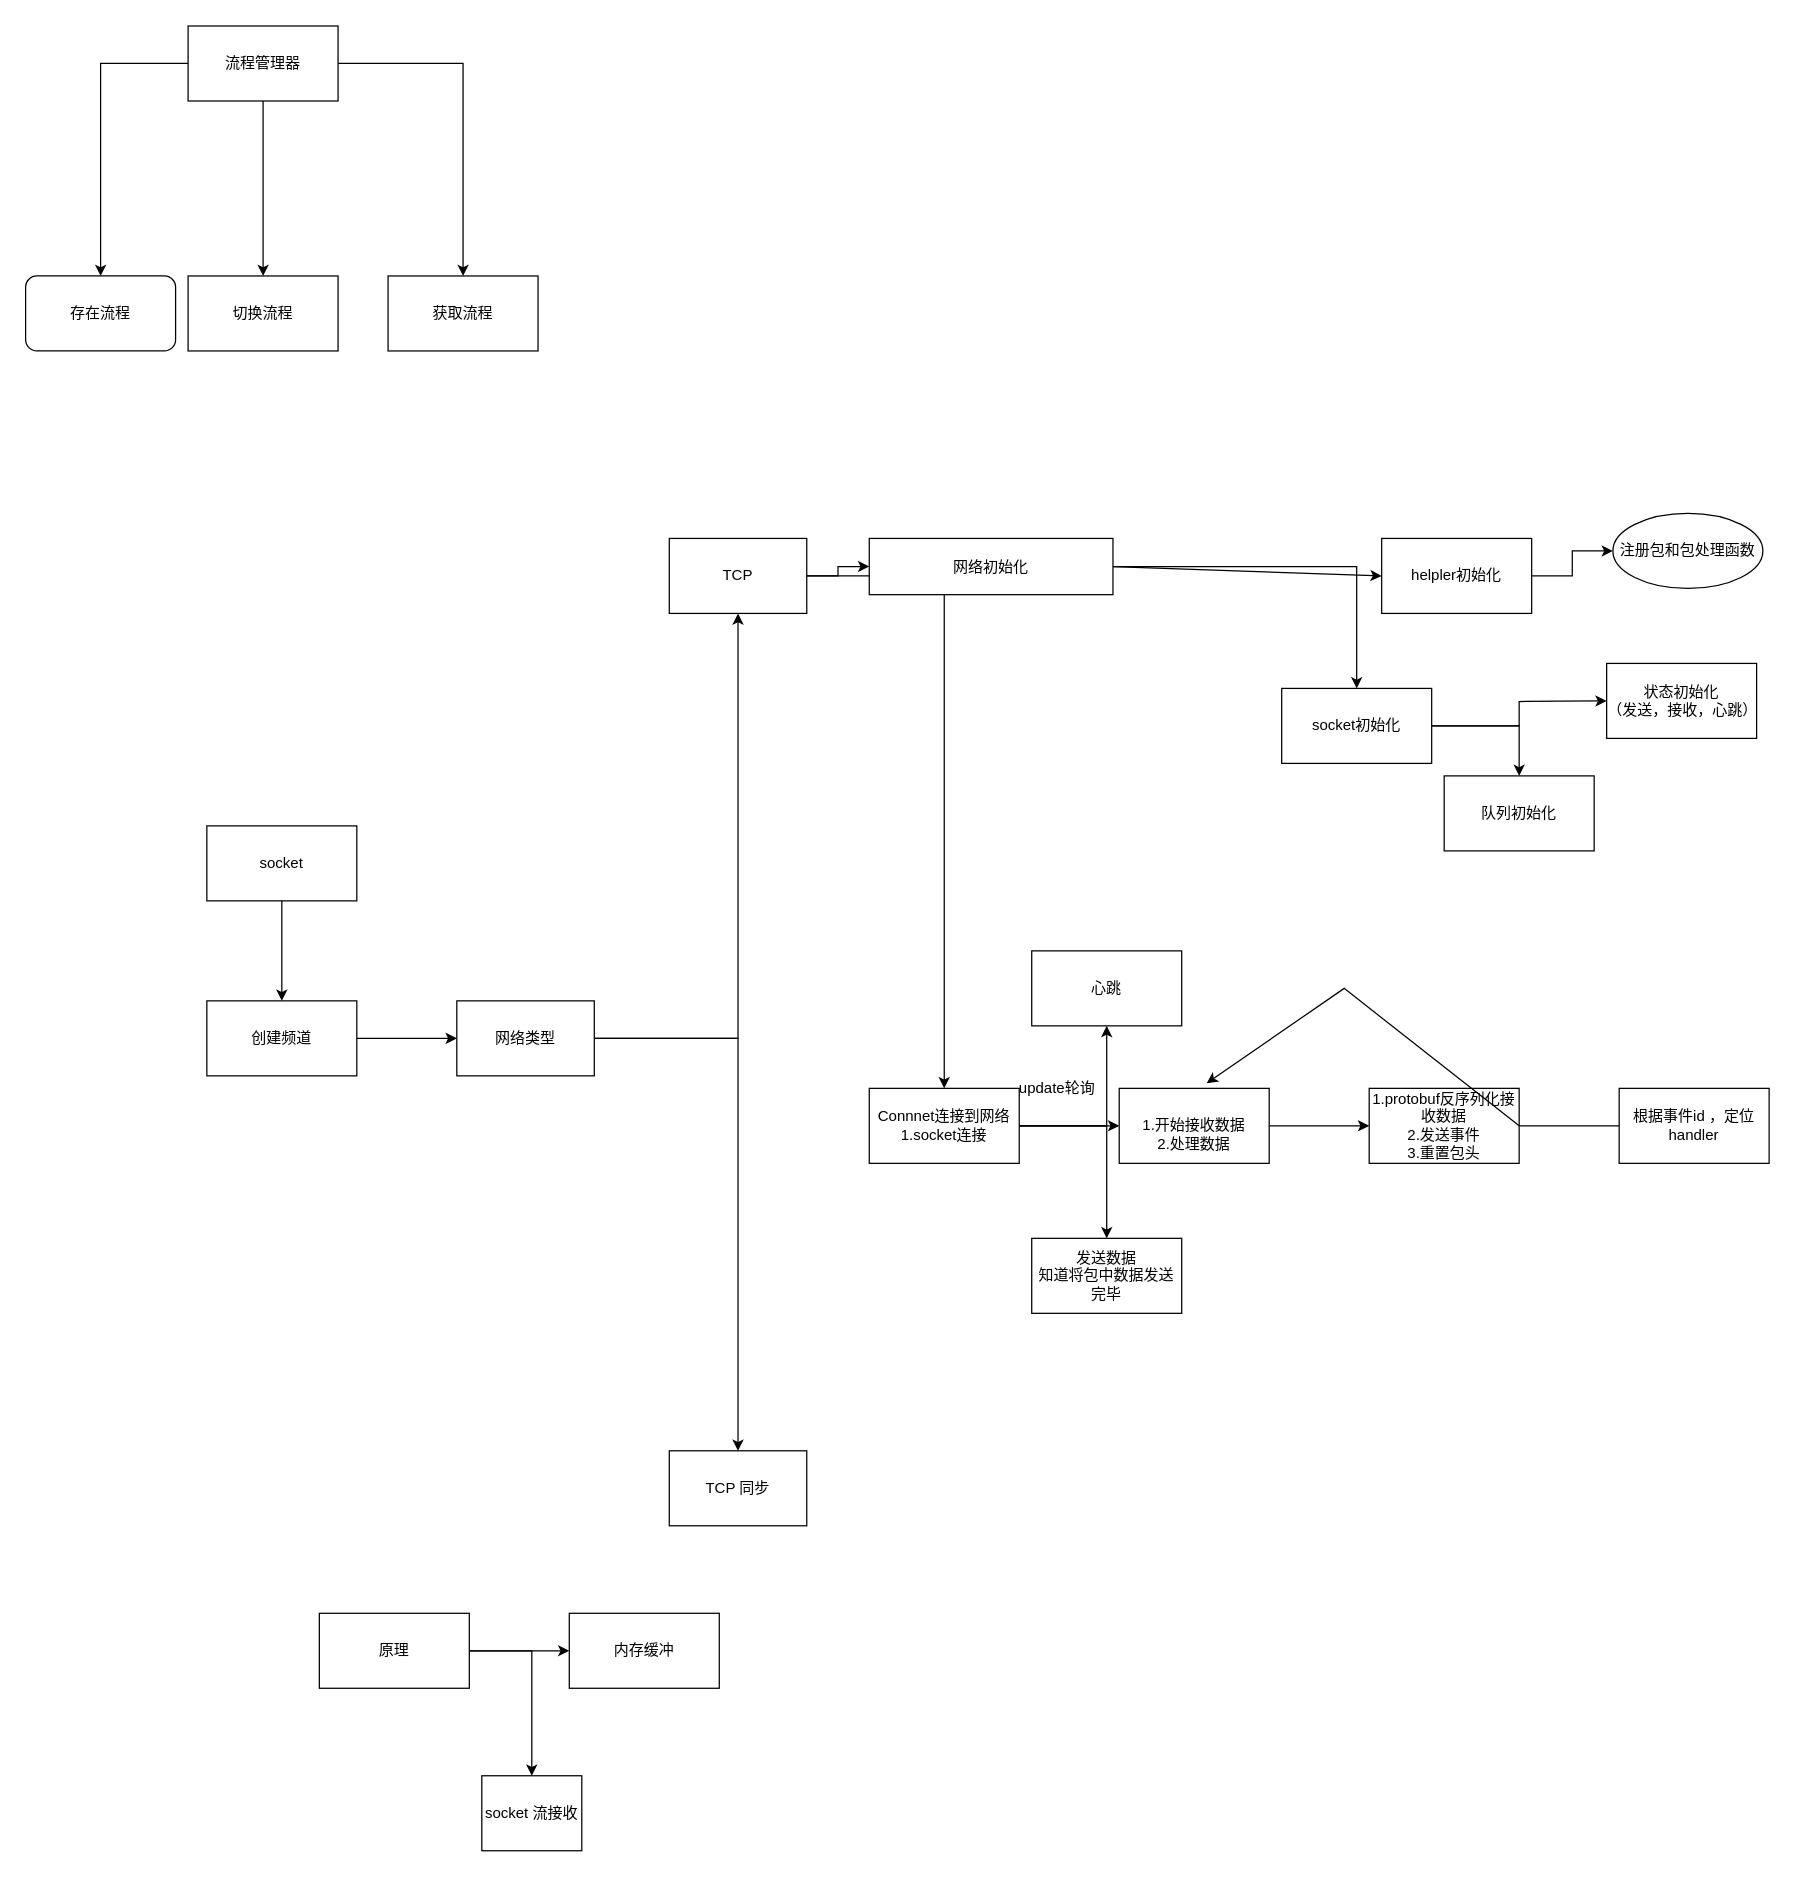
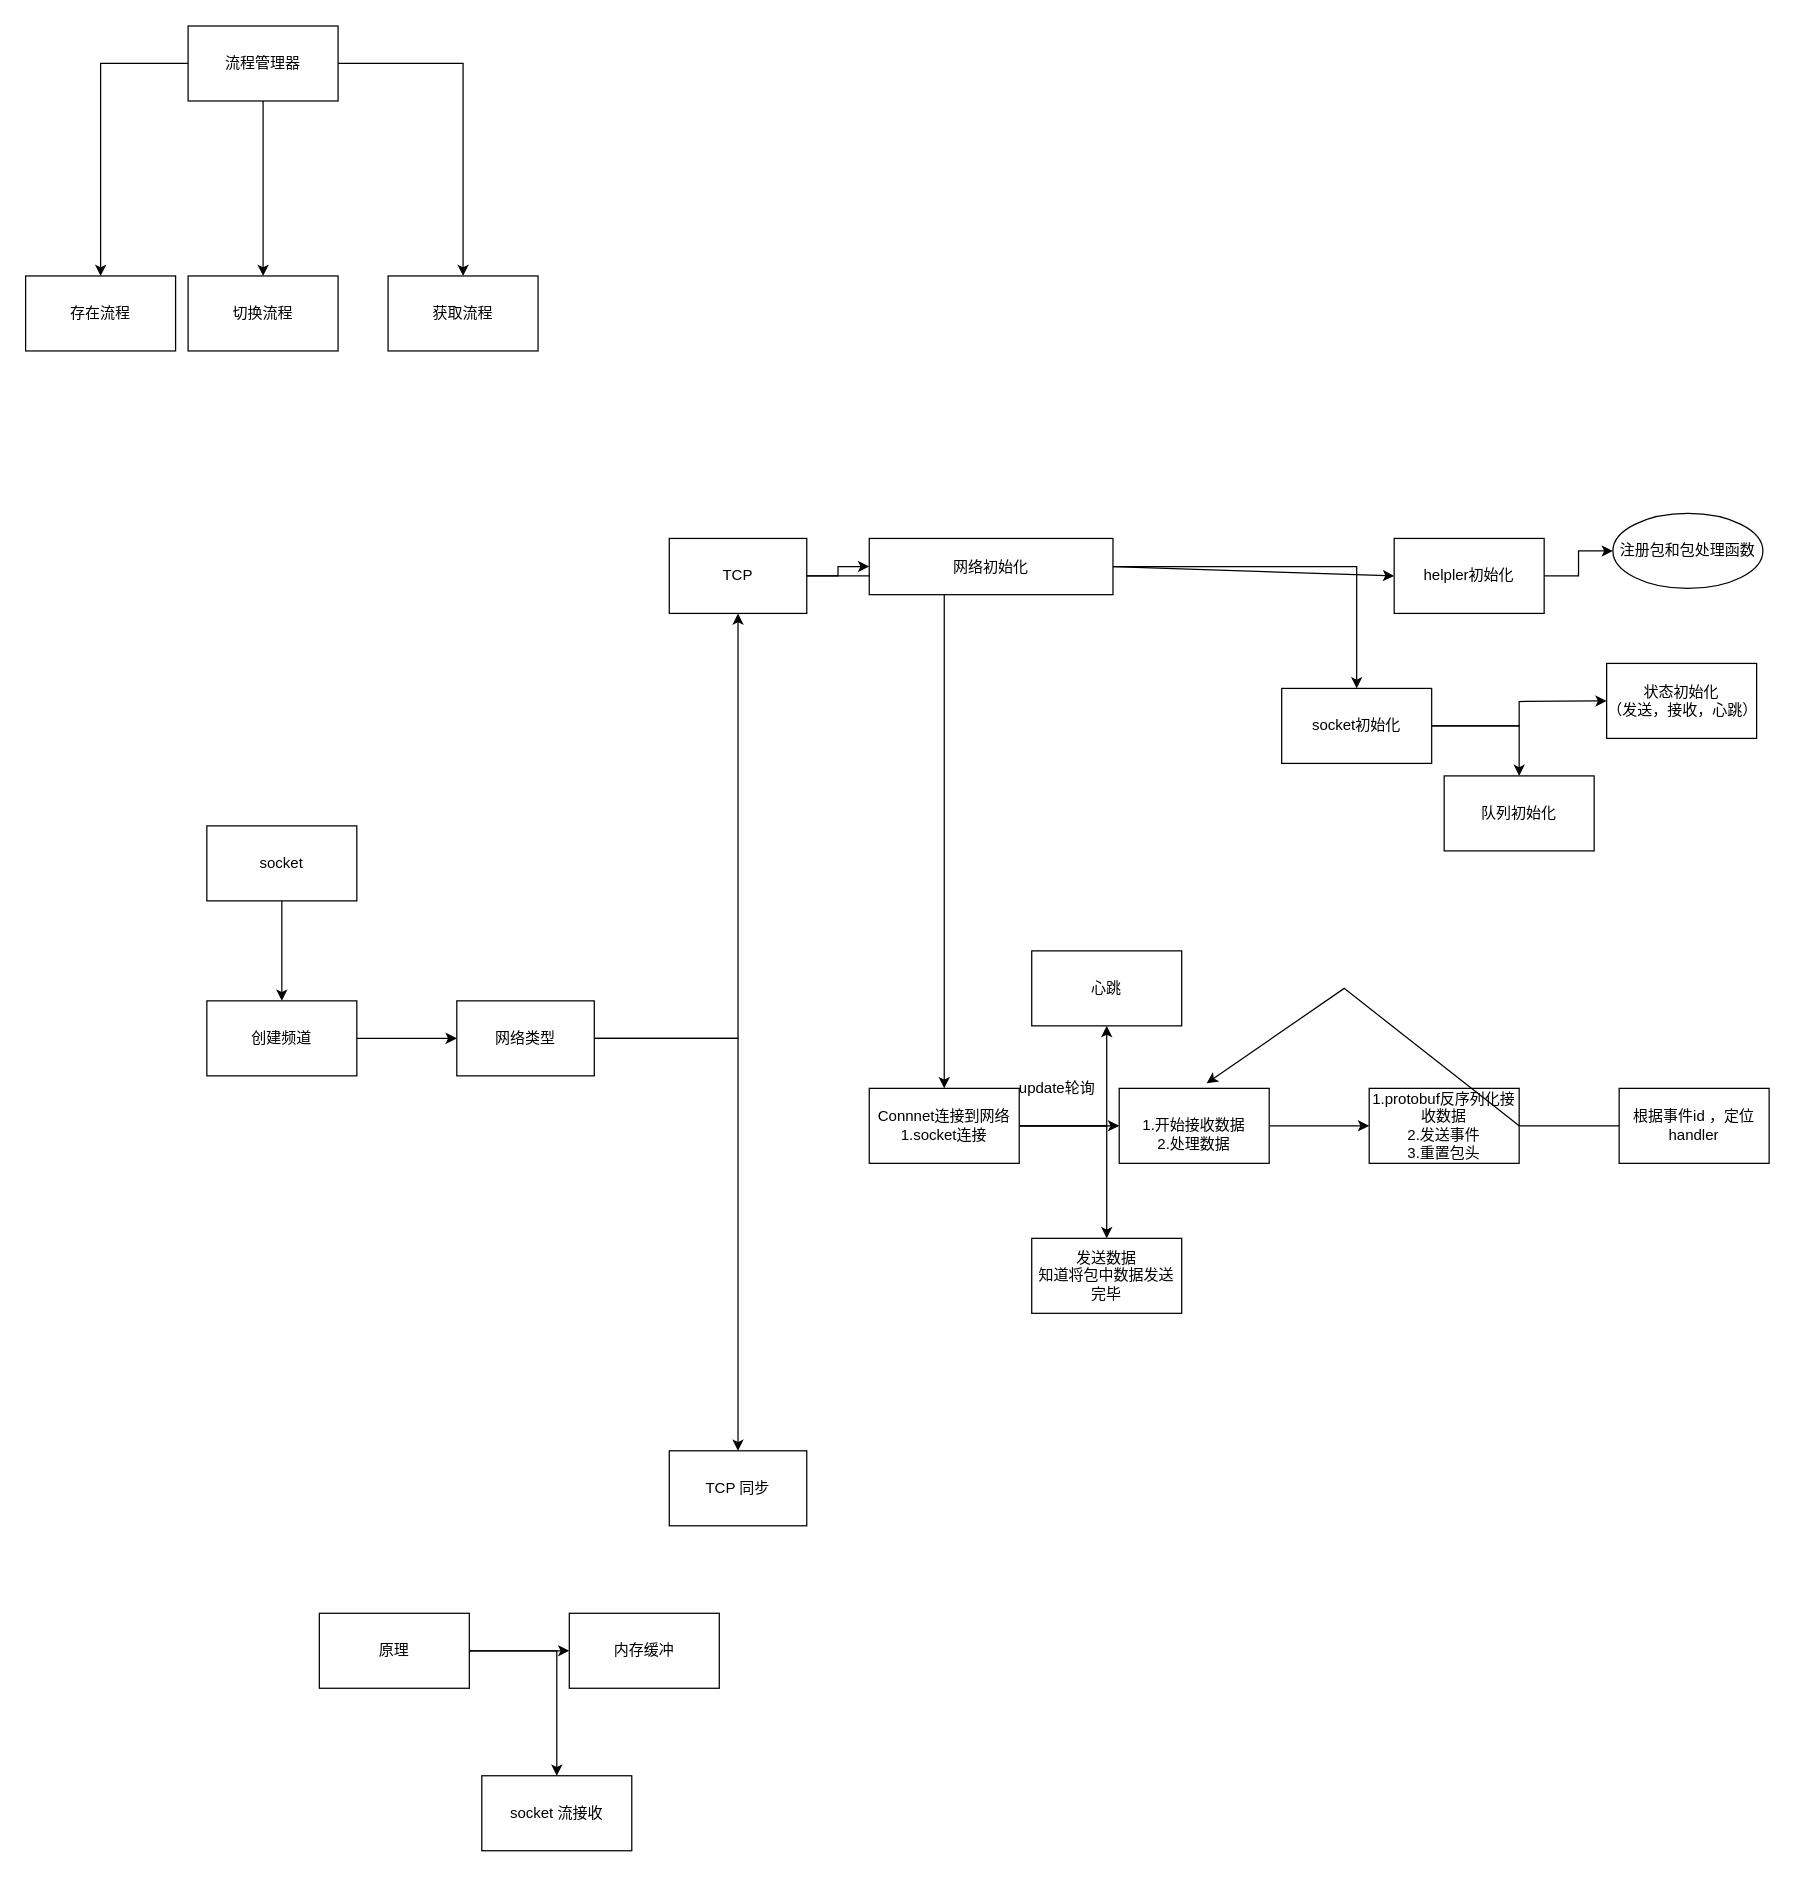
- <mxCell id="7" value="存在流程" style="whiteSpace=wrap;html=1;rounded=1;" parent="1" vertex="1"><mxGeometry x="20" y="220" width="120" height="60" as="geometry" /></mxCell>
+ <mxCell id="7" value="存在流程" style="rounded=0;whiteSpace=wrap;html=1;" parent="1" vertex="1"><mxGeometry x="20" y="220" width="120" height="60" as="geometry" /></mxCell>
- <mxCell id="21" value="helpler初始化" style="whiteSpace=wrap;html=1;" parent="1" vertex="1"><mxGeometry x="1105" y="430" width="120" height="60" as="geometry" /></mxCell>
+ <mxCell id="21" value="helpler初始化" style="whiteSpace=wrap;html=1;" parent="1" vertex="1"><mxGeometry x="1115" y="430" width="120" height="60" as="geometry" /></mxCell>
- <mxCell id="48" value="socket 流接收" style="whiteSpace=wrap;html=1;" vertex="1" parent="1"><mxGeometry x="385" y="1420" width="80" height="60" as="geometry" /></mxCell>
+ <mxCell id="48" value="socket 流接收" style="whiteSpace=wrap;html=1;" vertex="1" parent="1"><mxGeometry x="385" y="1420" width="120" height="60" as="geometry" /></mxCell>
